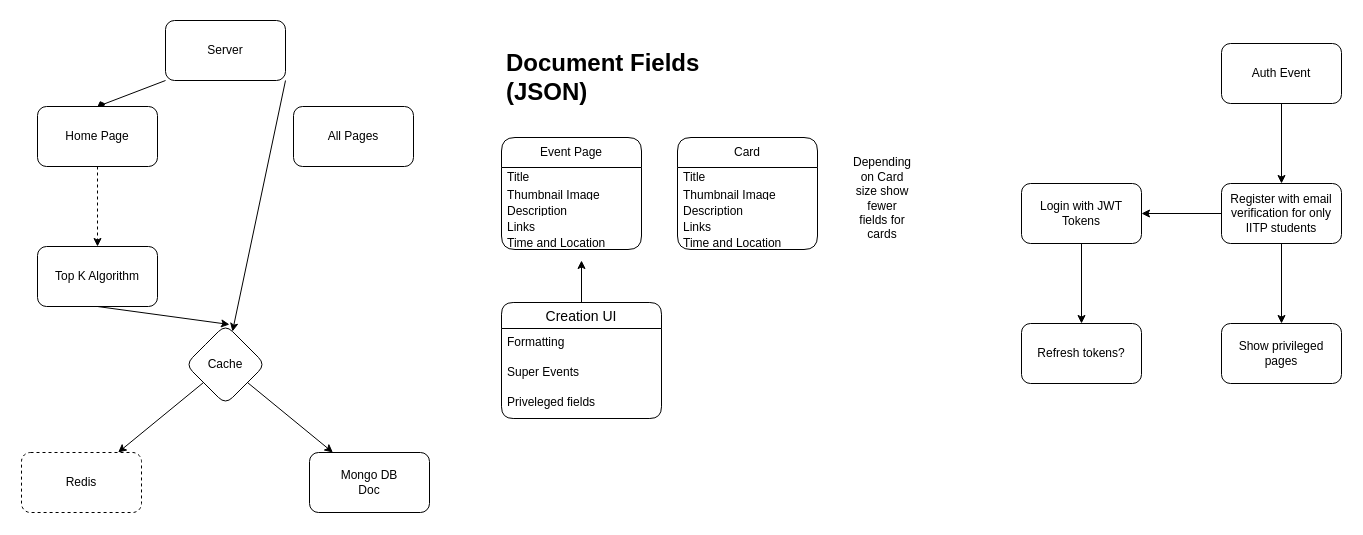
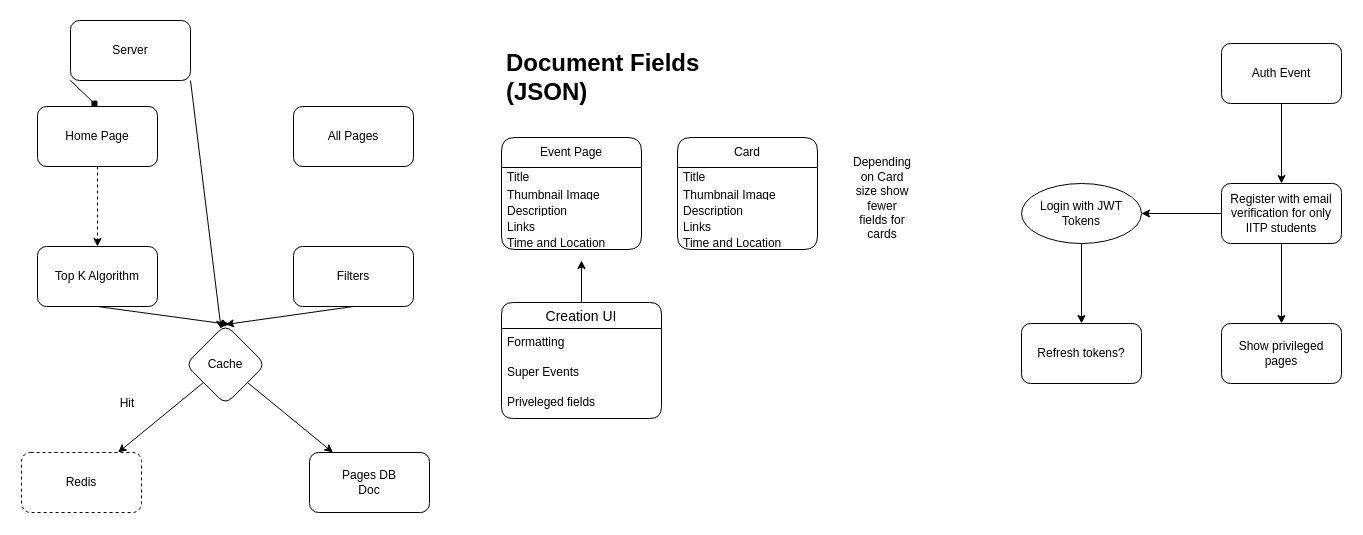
- <mxCell id="4" value="Server" style="rounded=1;whiteSpace=wrap;html=1;" vertex="1" parent="1"><mxGeometry x="165" y="20" width="120" height="60" as="geometry" /></mxCell>
+ <mxCell id="4" value="Server" style="rounded=1;whiteSpace=wrap;html=1;" vertex="1" parent="1"><mxGeometry x="70" y="20" width="120" height="60" as="geometry" /></mxCell>
- <mxCell id="44" value="Login with JWT Tokens" style="whiteSpace=wrap;html=1;rounded=1;" vertex="1" parent="1"><mxGeometry x="1021" y="183" width="120" height="60" as="geometry" /></mxCell>
+ <mxCell id="44" value="Login with JWT Tokens" style="ellipse;whiteSpace=wrap;html=1;" vertex="1" parent="1"><mxGeometry x="1021" y="183" width="120" height="60" as="geometry" /></mxCell>
+ <mxCell id="11" value="Filters" style="whiteSpace=wrap;html=1;rounded=1;" vertex="1" parent="1"><mxGeometry x="293" y="246" width="120" height="60" as="geometry" /></mxCell>
+ <mxCell id="10" style="edgeStyle=none;rounded=1;html=1;exitX=0.5;exitY=1;exitDx=0;exitDy=0;entryX=0.5;entryY=0;entryDx=0;entryDy=0;" edge="1" parent="1" source="11" target="14"><mxGeometry relative="1" as="geometry" /></mxCell>
+ <mxCell id="17" value="Hit" style="text;html=1;strokeColor=none;fillColor=none;align=center;verticalAlign=middle;whiteSpace=wrap;rounded=0;" vertex="1" parent="1"><mxGeometry x="97" y="388" width="60" height="30" as="geometry" /></mxCell>
- <mxCell id="16" value="Mongo DB&lt;br&gt;Doc" style="whiteSpace=wrap;html=1;rounded=1;" vertex="1" parent="1"><mxGeometry x="308.997" y="452.001" width="120" height="60" as="geometry" /></mxCell>
+ <mxCell id="16" value="Pages DB&lt;br&gt;Doc" style="whiteSpace=wrap;html=1;rounded=1;" vertex="1" parent="1"><mxGeometry x="308.997" y="452.001" width="120" height="60" as="geometry" /></mxCell>
